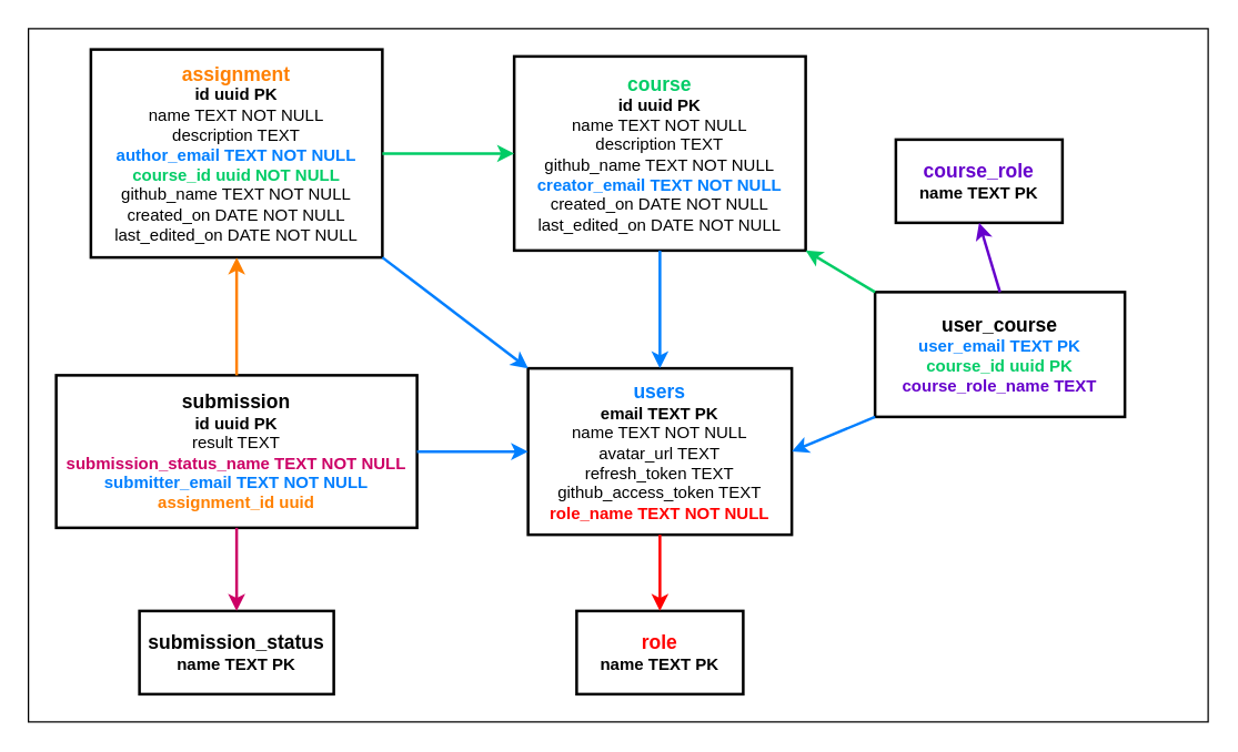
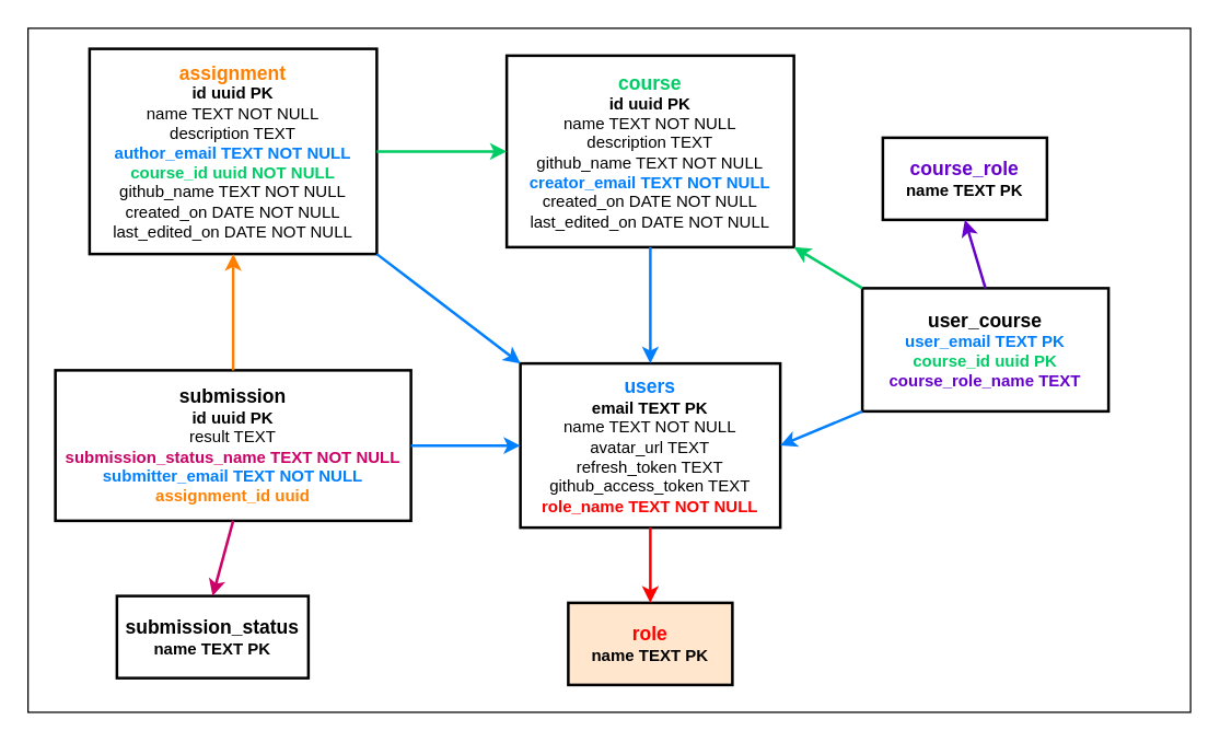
- <mxCell id="5" value="&lt;b&gt;&lt;font style=&quot;font-size: 14px&quot;&gt;submission_status&lt;/font&gt;&lt;/b&gt;&lt;br&gt;&lt;b&gt;name TEXT PK&lt;/b&gt;" style="rounded=0;whiteSpace=wrap;html=1;fillColor=#FFFFFF;fontColor=#000000;strokeColor=#000000;strokeWidth=2;" vertex="1" parent="1"><mxGeometry x="100" y="440" width="140" height="60" as="geometry" /></mxCell>
+ <mxCell id="5" value="&lt;b&gt;&lt;font style=&quot;font-size: 14px&quot;&gt;submission_status&lt;/font&gt;&lt;/b&gt;&lt;br&gt;&lt;b&gt;name TEXT PK&lt;/b&gt;" style="rounded=0;whiteSpace=wrap;html=1;fillColor=#FFFFFF;fontColor=#000000;strokeColor=#000000;strokeWidth=2;" vertex="1" parent="1"><mxGeometry x="85" y="435" width="140" height="60" as="geometry" /></mxCell>
- <mxCell id="3" value="&lt;font color=&quot;#ff0000&quot;&gt;&lt;b&gt;&lt;font style=&quot;font-size: 14px&quot;&gt;role&lt;/font&gt;&lt;/b&gt;&lt;br&gt;&lt;/font&gt;&lt;b&gt;name TEXT PK&lt;/b&gt;" style="rounded=0;whiteSpace=wrap;html=1;fillColor=#FFFFFF;fontColor=#000000;strokeColor=#000000;strokeWidth=2;" vertex="1" parent="1"><mxGeometry x="415" y="440" width="120" height="60" as="geometry" /></mxCell>
+ <mxCell id="3" value="&lt;font color=&quot;#ff0000&quot;&gt;&lt;b&gt;&lt;font style=&quot;font-size: 14px&quot;&gt;role&lt;/font&gt;&lt;/b&gt;&lt;br&gt;&lt;/font&gt;&lt;b&gt;name TEXT PK&lt;/b&gt;" style="rounded=0;whiteSpace=wrap;html=1;fillColor=#ffe6cc;fontColor=#000000;strokeColor=#000000;strokeWidth=2;" vertex="1" parent="1"><mxGeometry x="415" y="440" width="120" height="60" as="geometry" /></mxCell>
